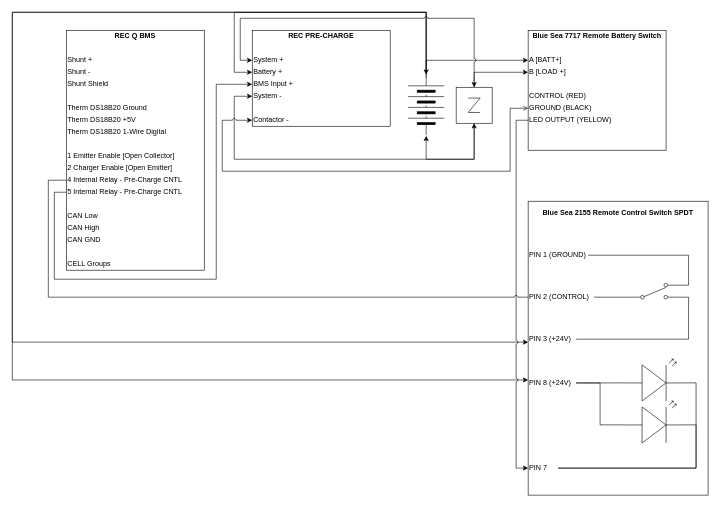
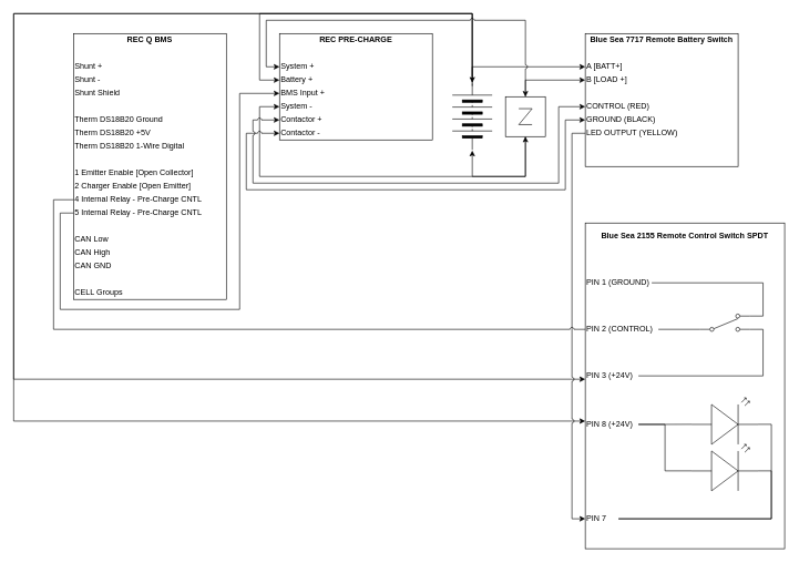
+ <mxCell id="7" value="Contactor +" style="text;html=1;strokeColor=none;fillColor=none;align=left;verticalAlign=middle;whiteSpace=wrap;rounded=0;" parent="3" vertex="1"><mxGeometry y="120" width="200" height="20" as="geometry" /></mxCell>
- <mxCell id="40" style="edgeStyle=orthogonalEdgeStyle;rounded=0;jumpStyle=arc;orthogonalLoop=1;jettySize=auto;html=1;exitX=0;exitY=0.5;exitDx=0;exitDy=0;entryX=0;entryY=0.5;entryDx=0;entryDy=0;startArrow=classic;startFill=1;endArrow=open;" parent="1" source="5" target="45" edge="1"><mxGeometry relative="1" as="geometry"><Array as="points"><mxPoint x="370" y="200" /><mxPoint x="370" y="285" /><mxPoint x="850" y="285" /><mxPoint x="850" y="180" /></Array><mxPoint x="420" y="340" as="targetPoint" /></mxGeometry></mxCell>
+ <mxCell id="40" style="edgeStyle=orthogonalEdgeStyle;rounded=0;jumpStyle=arc;orthogonalLoop=1;jettySize=auto;html=1;exitX=0;exitY=0.5;exitDx=0;exitDy=0;entryX=0;entryY=0.5;entryDx=0;entryDy=0;startArrow=classic;startFill=1;" parent="1" source="5" target="45" edge="1"><mxGeometry relative="1" as="geometry"><Array as="points"><mxPoint x="370" y="200" /><mxPoint x="370" y="285" /><mxPoint x="850" y="285" /><mxPoint x="850" y="180" /></Array><mxPoint x="420" y="340" as="targetPoint" /></mxGeometry></mxCell>
+ <mxCell id="41" style="edgeStyle=orthogonalEdgeStyle;rounded=0;jumpStyle=arc;orthogonalLoop=1;jettySize=auto;html=1;exitX=0;exitY=0.5;exitDx=0;exitDy=0;entryX=0;entryY=0.5;entryDx=0;entryDy=0;endArrow=classic;endFill=1;fontColor=#000000;startArrow=classic;startFill=1;" parent="1" source="7" target="47" edge="1"><mxGeometry relative="1" as="geometry"><Array as="points"><mxPoint x="380" y="180" /><mxPoint x="380" y="275" /><mxPoint x="840" y="275" /><mxPoint x="840" y="160" /></Array><mxPoint x="420" y="300" as="targetPoint" /></mxGeometry></mxCell>
